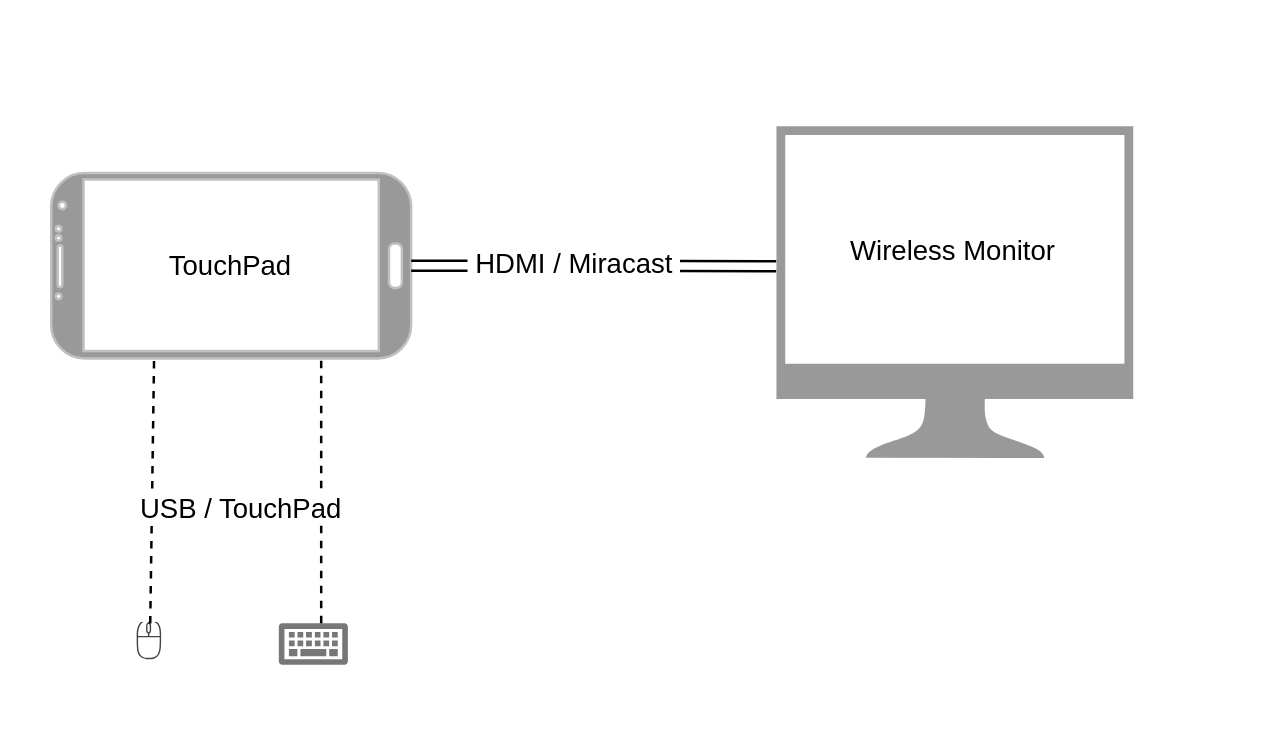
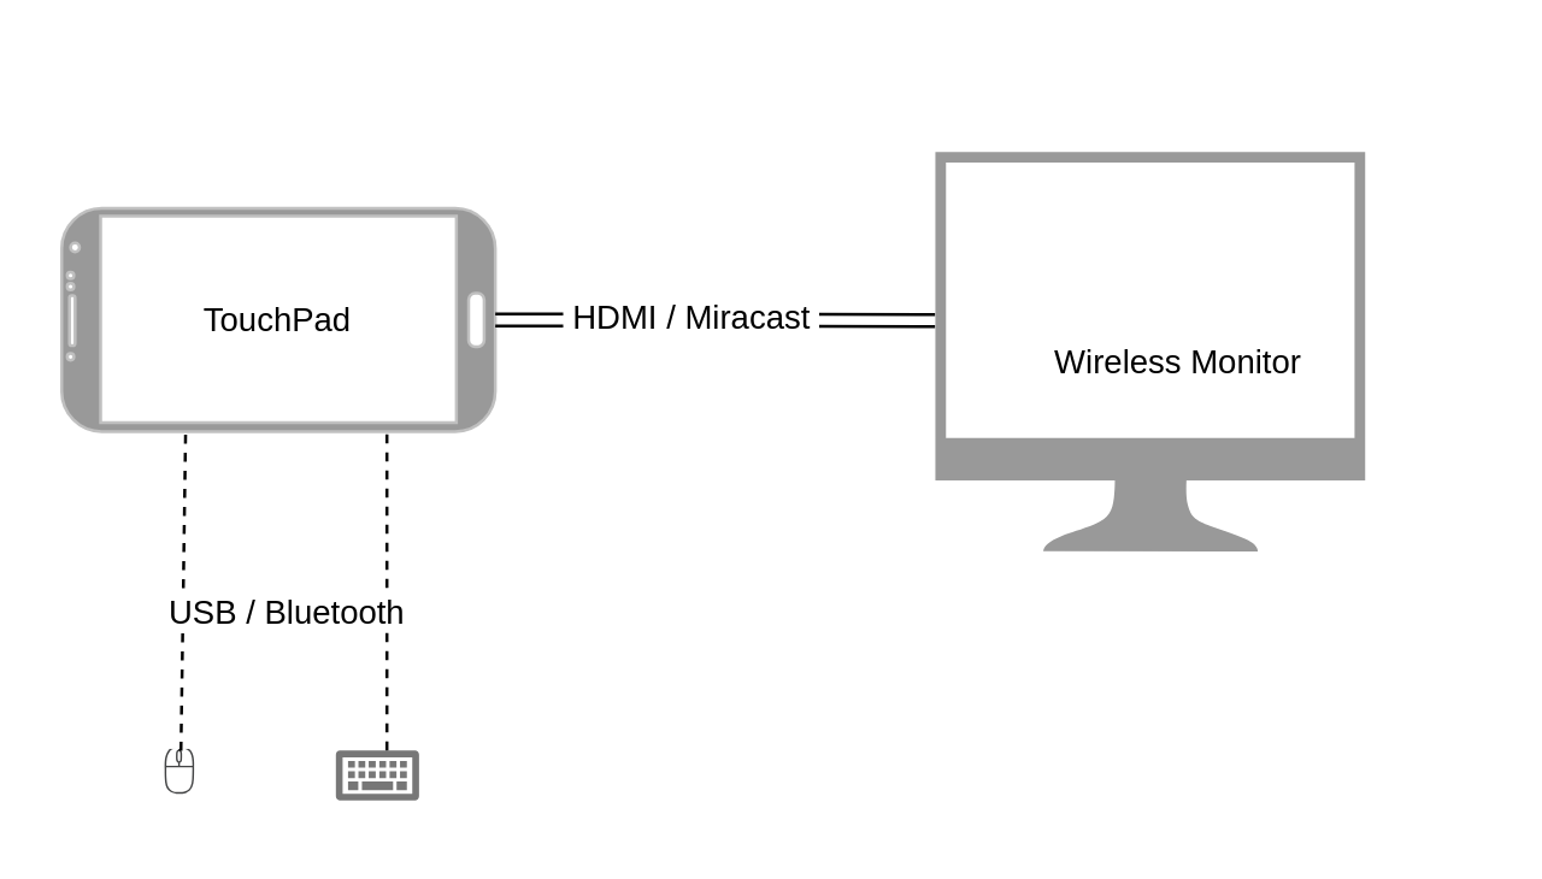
- <mxCell id="15" value="&lt;font style=&quot;font-size: 11px;&quot;&gt;Wireless Monitor&lt;/font&gt;" style="text;html=1;strokeColor=none;fillColor=none;align=center;verticalAlign=middle;whiteSpace=wrap;rounded=0;fontSize=11;" parent="13" vertex="1"><mxGeometry x="26.36" y="50" width="89.99" height="20" as="geometry" /></mxCell>
+ <mxCell id="15" value="&lt;font style=&quot;font-size: 11px;&quot;&gt;Wireless Monitor&lt;/font&gt;" style="text;html=1;strokeColor=none;fillColor=none;align=center;verticalAlign=middle;whiteSpace=wrap;rounded=0;fontSize=11;" parent="13" vertex="1"><mxGeometry x="36.36" y="70" width="89.99" height="20" as="geometry" /></mxCell>
- <mxCell id="16" value="&lt;meta charset=&quot;utf-8&quot;&gt;&lt;span style=&quot;color: rgb(0, 0, 0); font-family: helvetica; font-size: 11px; font-style: normal; font-weight: 400; letter-spacing: normal; text-align: center; text-indent: 0px; text-transform: none; word-spacing: 0px; background-color: rgb(255, 255, 255); display: inline; float: none;&quot;&gt;USB / TouchPad&lt;/span&gt;" style="text;whiteSpace=wrap;html=1;fontSize=11;" vertex="1" parent="2"><mxGeometry x="33.94" y="170" width="100" height="30" as="geometry" /></mxCell>
+ <mxCell id="16" value="&lt;meta charset=&quot;utf-8&quot;&gt;&lt;span style=&quot;color: rgb(0, 0, 0); font-family: helvetica; font-size: 11px; font-style: normal; font-weight: 400; letter-spacing: normal; text-align: center; text-indent: 0px; text-transform: none; word-spacing: 0px; background-color: rgb(255, 255, 255); display: inline; float: none;&quot;&gt;USB / Bluetooth&lt;/span&gt;" style="text;whiteSpace=wrap;html=1;fontSize=11;" vertex="1" parent="2"><mxGeometry x="33.94" y="170" width="100" height="30" as="geometry" /></mxCell>
